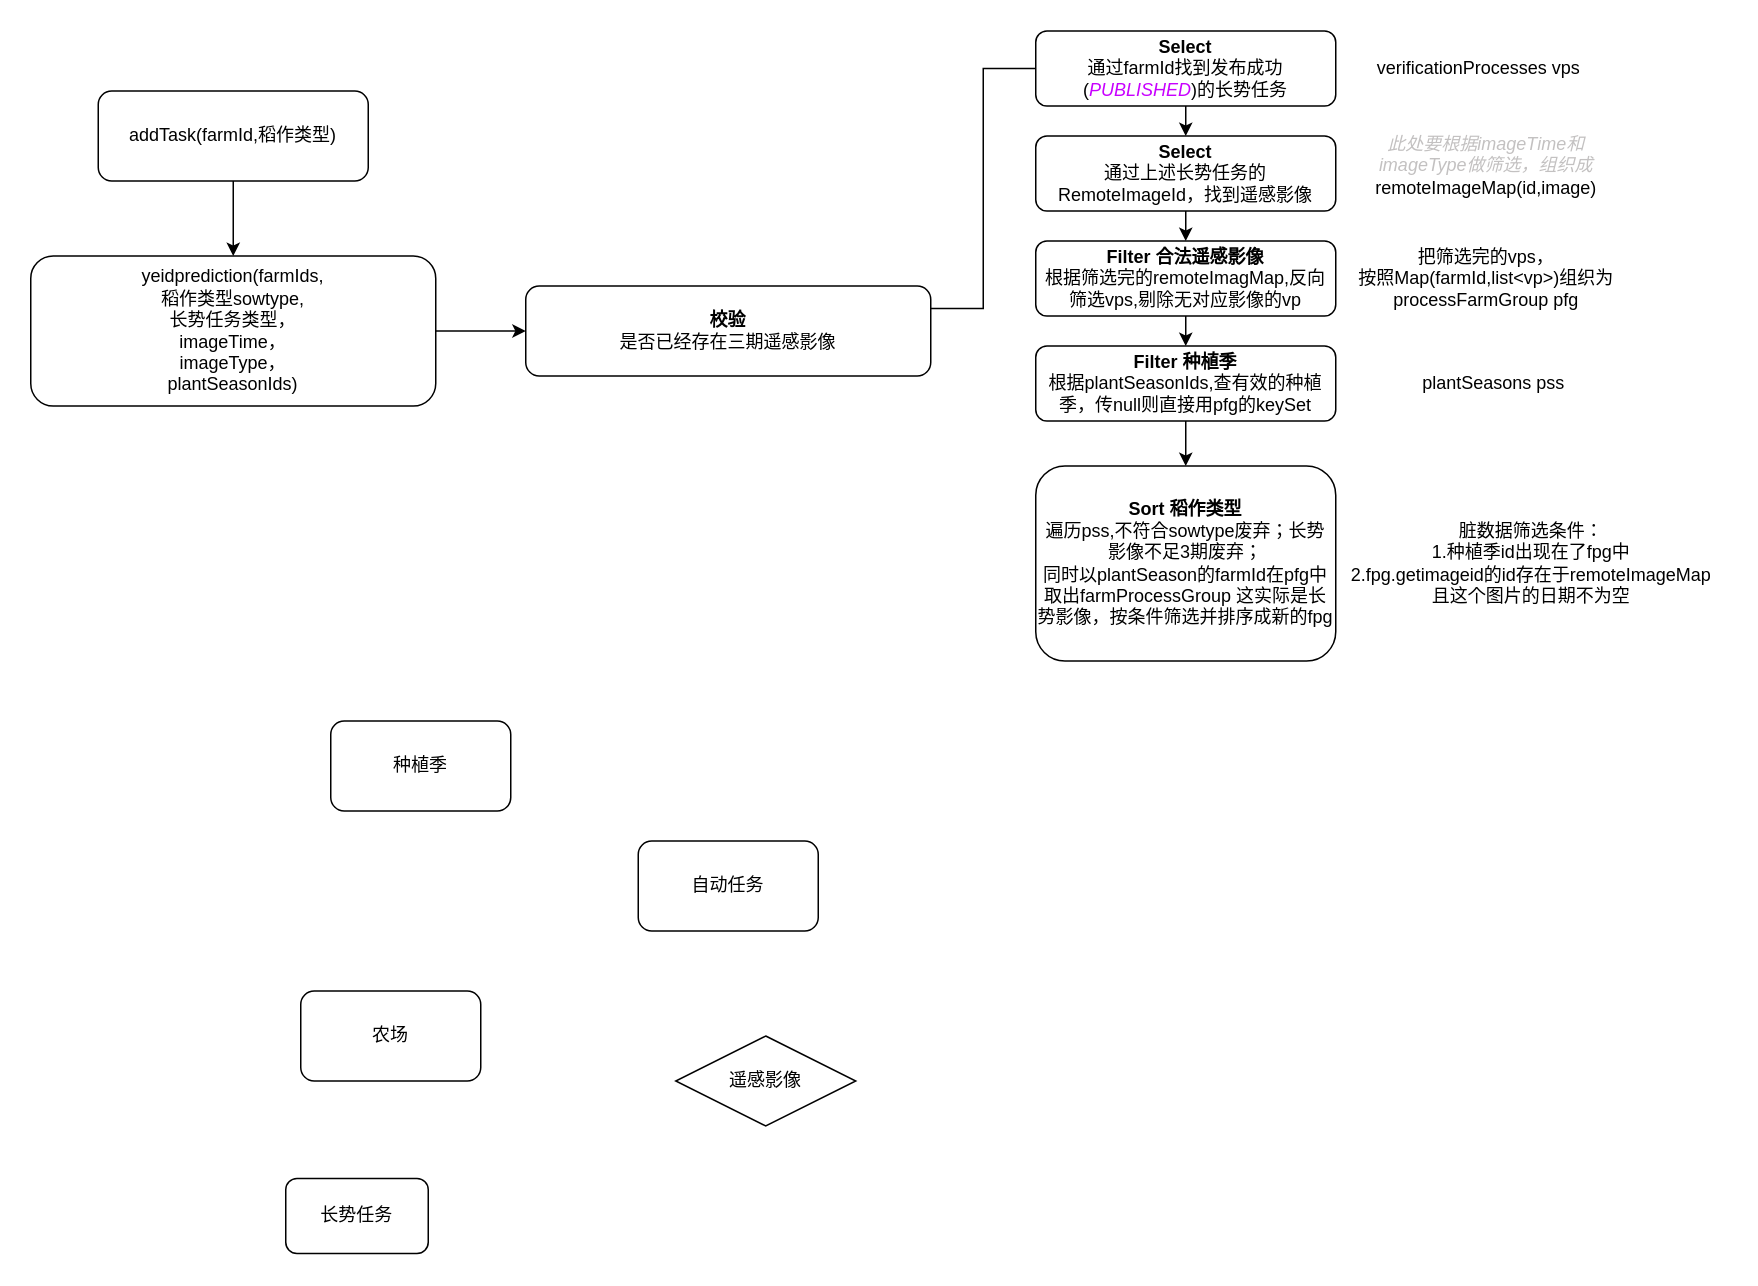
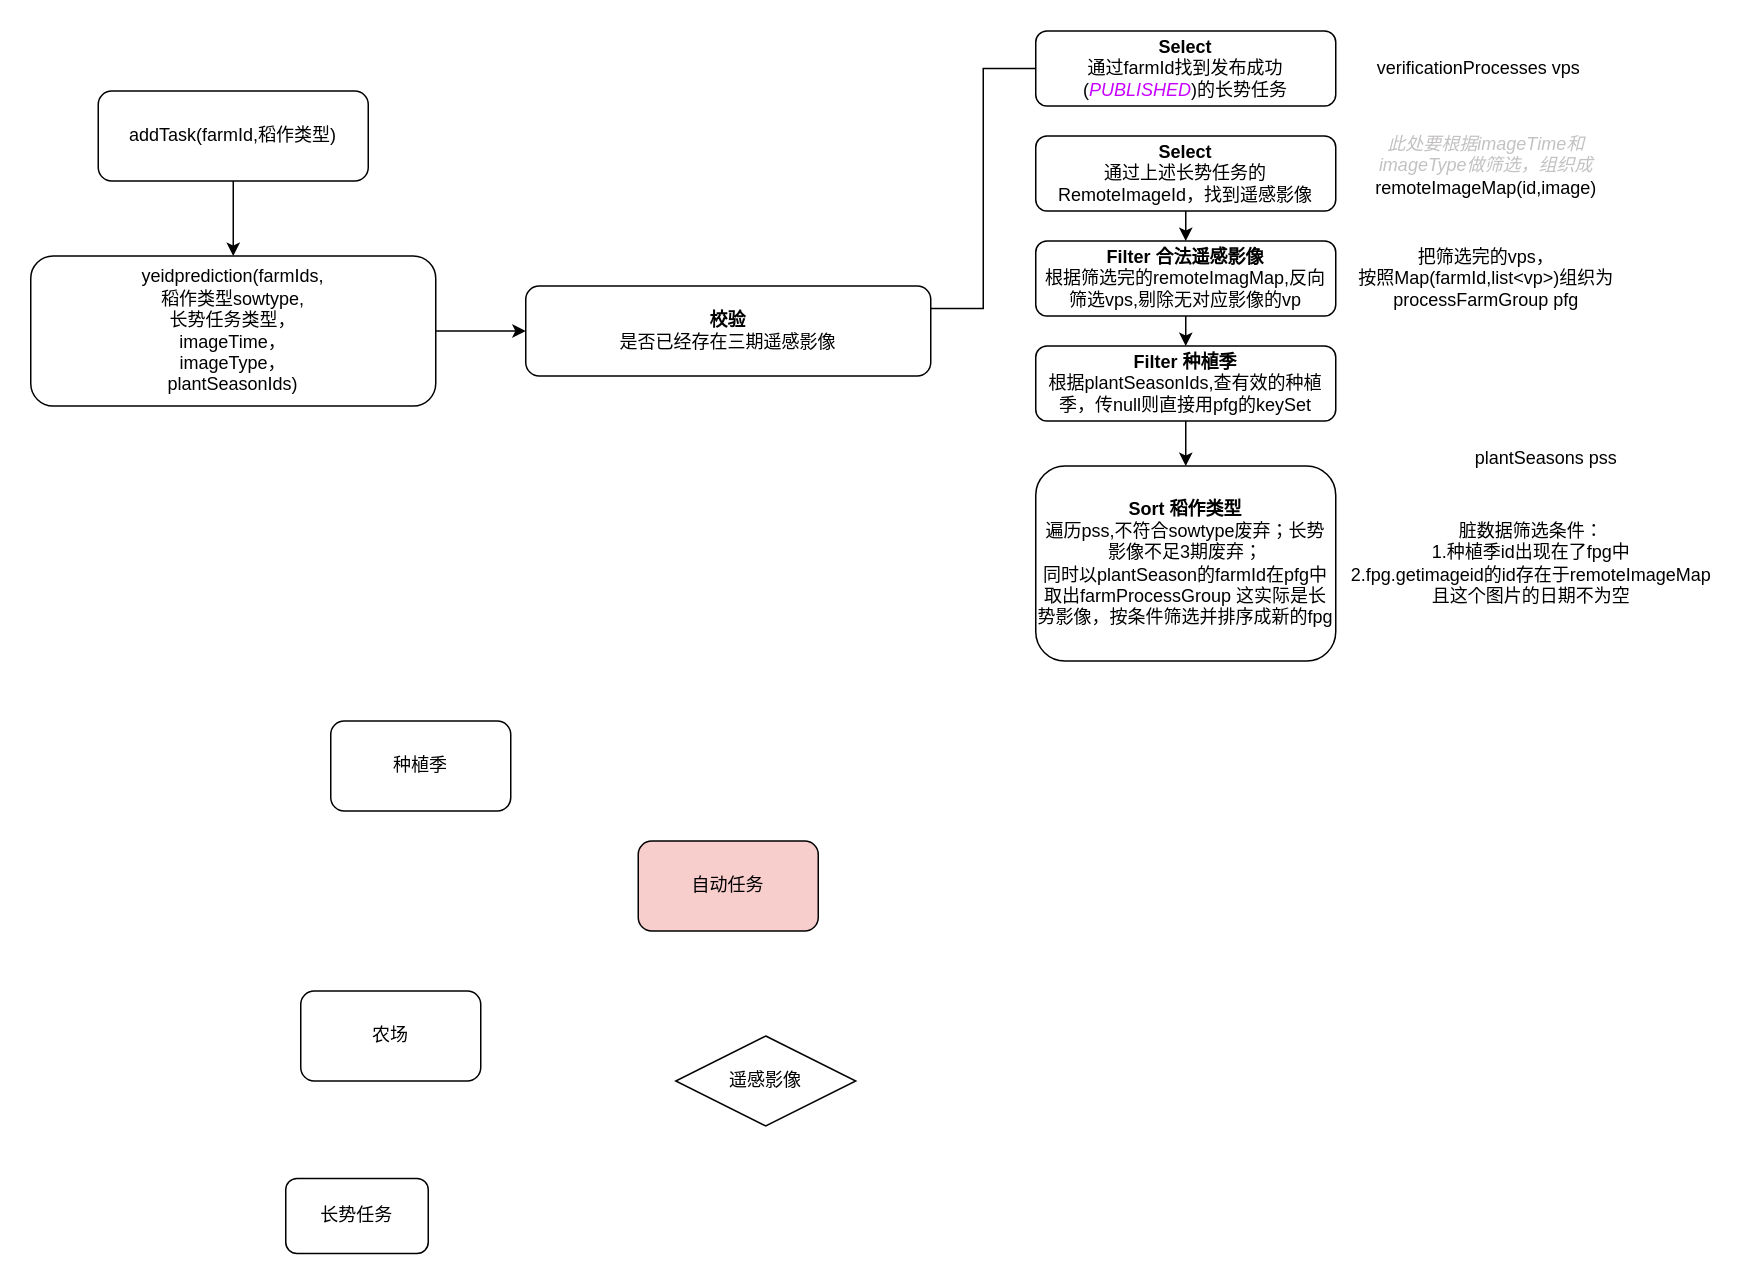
- <mxCell id="8" style="edgeStyle=orthogonalEdgeStyle;rounded=0;orthogonalLoop=1;jettySize=auto;html=1;exitX=0.5;exitY=1;exitDx=0;exitDy=0;entryX=0.5;entryY=0;entryDx=0;entryDy=0;" edge="1" parent="1" source="9" target="11"><mxGeometry relative="1" as="geometry" /></mxCell>
- <mxCell id="20" value="plantSeasons pss" style="text;html=1;align=center;verticalAlign=middle;resizable=0;points=[];autosize=1;strokeColor=none;fillColor=none;" vertex="1" parent="1"><mxGeometry x="935" y="240" width="120" height="30" as="geometry" /></mxCell>
+ <mxCell id="20" value="plantSeasons pss" style="text;html=1;align=center;verticalAlign=middle;resizable=0;points=[];autosize=1;strokeColor=none;fillColor=none;" vertex="1" parent="1"><mxGeometry x="970" y="290" width="120" height="30" as="geometry" /></mxCell>
- <mxCell id="26" value="自动任务" style="rounded=1;whiteSpace=wrap;html=1;" vertex="1" parent="1"><mxGeometry x="425" y="560" width="120" height="60" as="geometry" /></mxCell>
+ <mxCell id="26" value="自动任务" style="rounded=1;whiteSpace=wrap;html=1;fillColor=#f8cecc;" vertex="1" parent="1"><mxGeometry x="425" y="560" width="120" height="60" as="geometry" /></mxCell>
